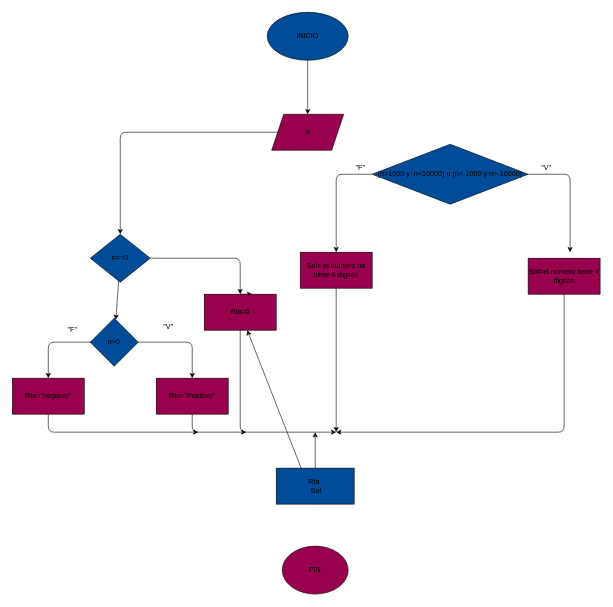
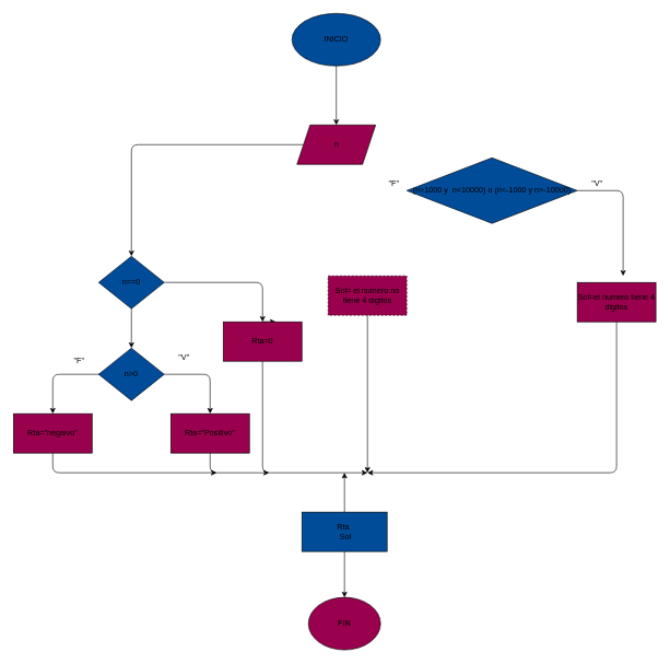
- <mxCell id="22" value="" style="edgeStyle=none;html=1;" edge="1" parent="1" source="23" target="27"><mxGeometry relative="1" as="geometry"><Array as="points"><mxPoint x="560" y="290" /></Array></mxGeometry></mxCell>
- <mxCell id="27" value="Sol= el numero no tiene 4 digitos" style="whiteSpace=wrap;html=1;fillColor=#99004D;" vertex="1" parent="1"><mxGeometry x="500" y="420" width="120" height="60" as="geometry" /></mxCell>
+ <mxCell id="27" value="Sol= el numero no tiene 4 digitos" style="whiteSpace=wrap;html=1;fillColor=#99004D;dashed=1;" vertex="1" parent="1"><mxGeometry x="500" y="420" width="120" height="60" as="geometry" /></mxCell>
- <mxCell id="14" value="n&amp;gt;0" style="rhombus;whiteSpace=wrap;html=1;fillColor=#004C99;" vertex="1" parent="1"><mxGeometry x="150" y="530" width="80" height="80" as="geometry" /></mxCell>
+ <mxCell id="14" value="n&amp;gt;0" style="rhombus;whiteSpace=wrap;html=1;fillColor=#004C99;" vertex="1" parent="1"><mxGeometry x="150" y="530" width="100" height="80" as="geometry" /></mxCell>
- <mxCell id="32" style="edgeStyle=none;html=1;exitX=0.5;exitY=1;exitDx=0;exitDy=0;" edge="1" parent="1" source="33" target="11"><mxGeometry relative="1" as="geometry" /></mxCell>
+ <mxCell id="32" style="edgeStyle=none;html=1;exitX=0.5;exitY=1;exitDx=0;exitDy=0;" edge="1" parent="1" source="33" target="30"><mxGeometry relative="1" as="geometry" /></mxCell>
